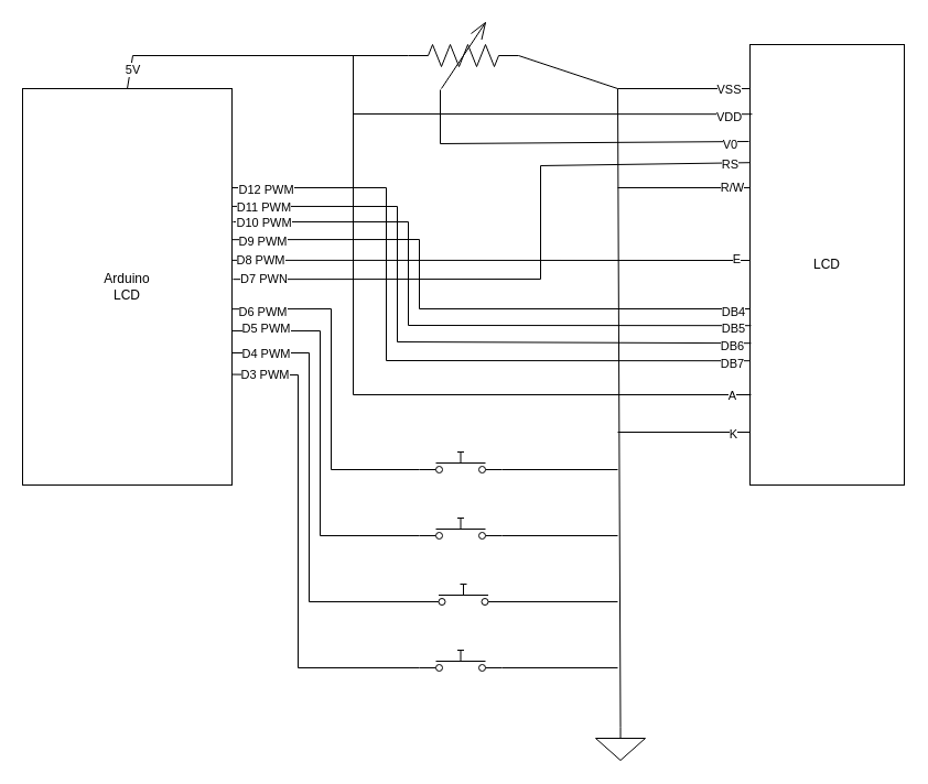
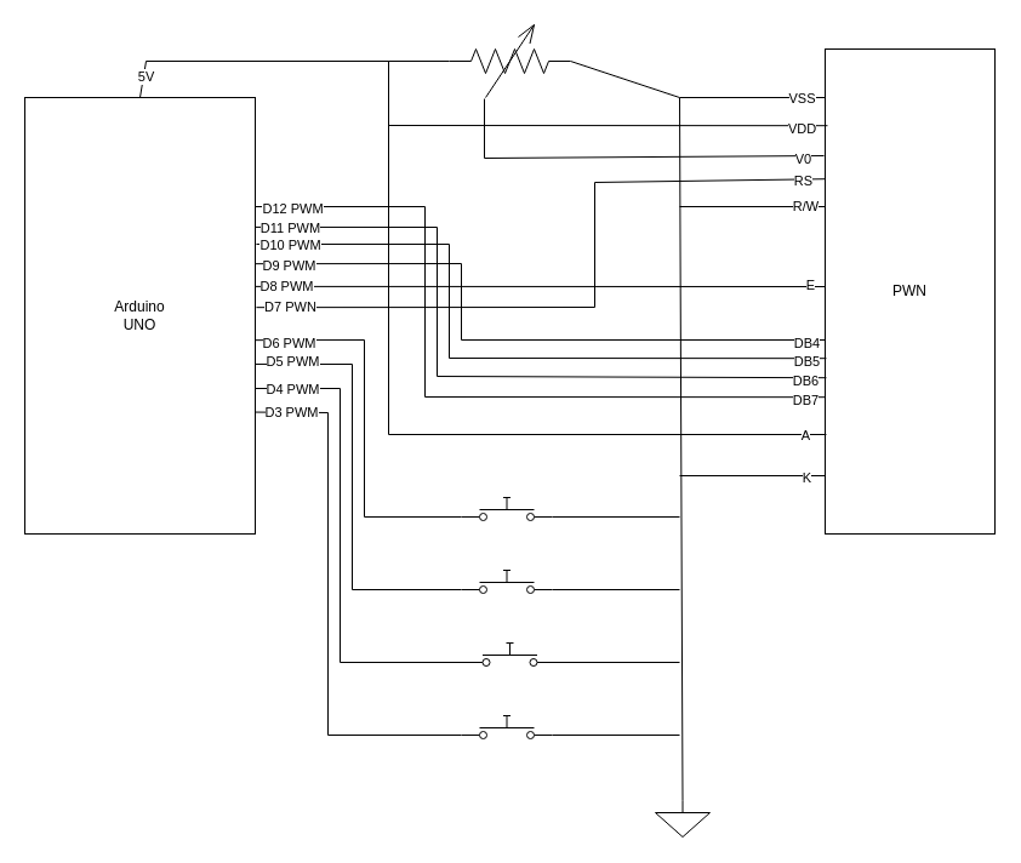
- <mxCell id="40" value="LCD" style="rounded=0;whiteSpace=wrap;html=1;" vertex="1" parent="1"><mxGeometry x="680" y="40" width="140" height="400" as="geometry" /></mxCell>
+ <mxCell id="40" value="PWN" style="rounded=0;whiteSpace=wrap;html=1;" vertex="1" parent="1"><mxGeometry x="680" y="40" width="140" height="400" as="geometry" /></mxCell>
- <mxCell id="29" value="&lt;div&gt;Arduino&lt;/div&gt;&lt;div&gt;LCD&lt;br&gt;&lt;/div&gt;" style="rounded=0;whiteSpace=wrap;html=1;" vertex="1" parent="1"><mxGeometry x="20" y="80" width="190" height="360" as="geometry" /></mxCell>
+ <mxCell id="29" value="&lt;div&gt;Arduino&lt;/div&gt;&lt;div&gt;UNO&lt;br&gt;&lt;/div&gt;" style="rounded=0;whiteSpace=wrap;html=1;" vertex="1" parent="1"><mxGeometry x="20" y="80" width="190" height="360" as="geometry" /></mxCell>
